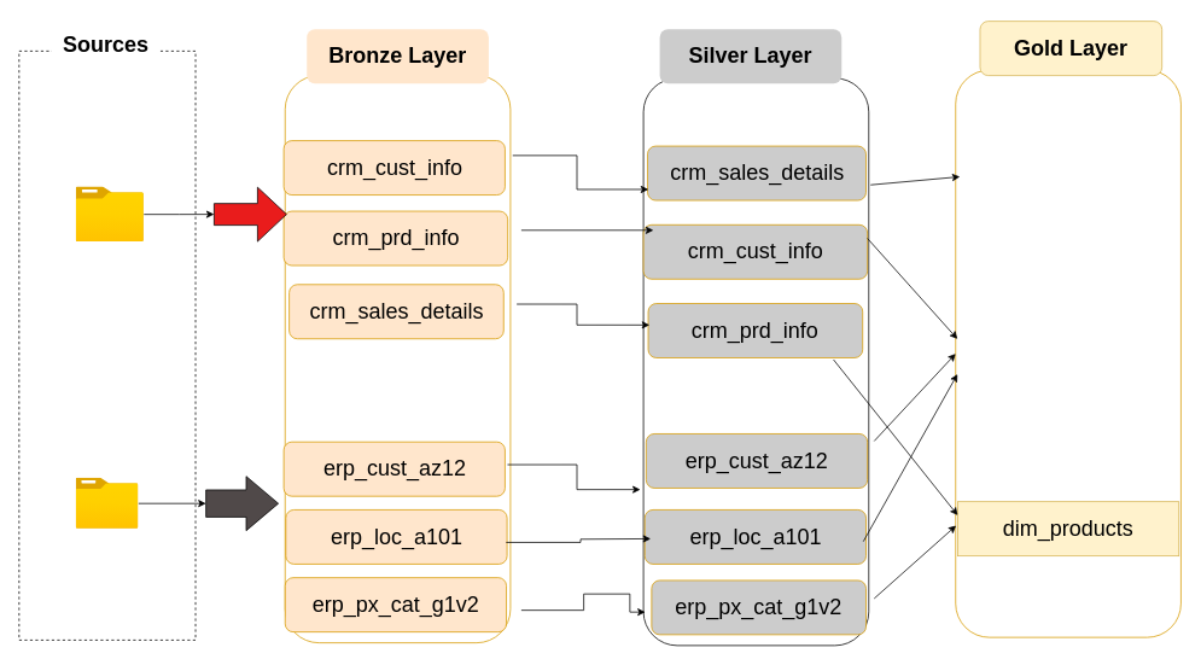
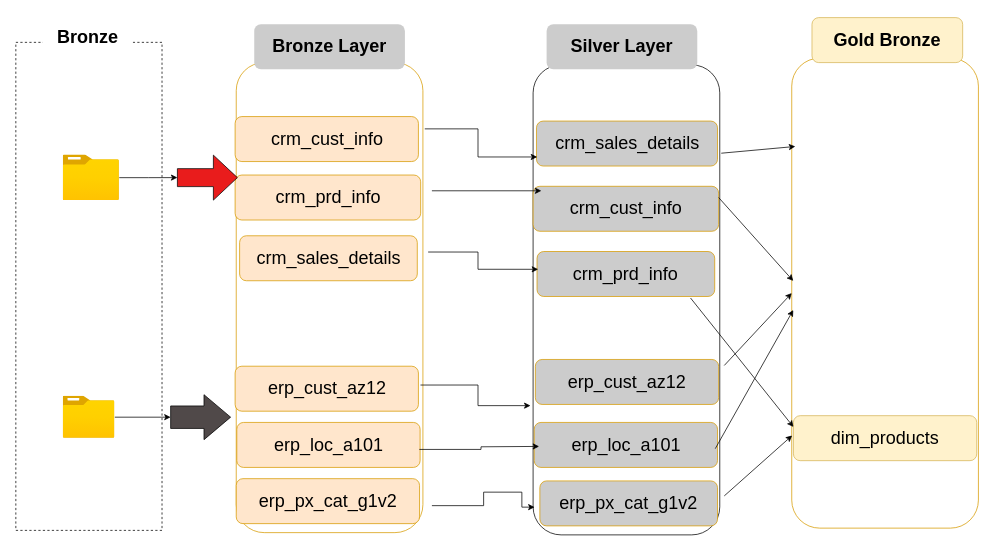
- <mxCell id="3" value="&lt;h1&gt;Sources&lt;/h1&gt;" style="rounded=1;whiteSpace=wrap;html=1;fillColor=default;strokeColor=none;strokeWidth=0;" parent="1" vertex="1"><mxGeometry x="56" y="20" width="120" height="60" as="geometry" /></mxCell>
+ <mxCell id="3" value="&lt;h1&gt;Bronze&lt;/h1&gt;" style="rounded=1;whiteSpace=wrap;html=1;fillColor=default;strokeColor=none;strokeWidth=0;" parent="1" vertex="1"><mxGeometry x="56" y="20" width="120" height="60" as="geometry" /></mxCell>
- <mxCell id="33" value="&lt;b&gt;&lt;font style=&quot;font-size: 24px;&quot;&gt;Gold Layer&lt;/font&gt;&lt;/b&gt;" style="rounded=1;whiteSpace=wrap;html=1;strokeColor=#d6b656;fillColor=#fff2cc;" vertex="1" parent="1"><mxGeometry x="1082" y="23" width="201" height="60" as="geometry" /></mxCell>
+ <mxCell id="33" value="&lt;b&gt;&lt;font style=&quot;font-size: 24px;&quot;&gt;Gold Bronze&lt;/font&gt;&lt;/b&gt;" style="rounded=1;whiteSpace=wrap;html=1;strokeColor=#d6b656;fillColor=#fff2cc;" vertex="1" parent="1"><mxGeometry x="1082" y="23" width="201" height="60" as="geometry" /></mxCell>
- <mxCell id="9" value="&lt;b&gt;&lt;font style=&quot;font-size: 24px;&quot;&gt;Bronze Layer&lt;/font&gt;&lt;/b&gt;" style="rounded=1;whiteSpace=wrap;html=1;strokeColor=none;fillColor=#ffe6cc;" parent="1" vertex="1"><mxGeometry x="338" y="32" width="201" height="60" as="geometry" /></mxCell>
+ <mxCell id="9" value="&lt;b&gt;&lt;font style=&quot;font-size: 24px;&quot;&gt;Bronze Layer&lt;/font&gt;&lt;/b&gt;" style="rounded=1;whiteSpace=wrap;html=1;strokeColor=none;fillColor=#cccccc;" parent="1" vertex="1"><mxGeometry x="338" y="32" width="201" height="60" as="geometry" /></mxCell>
- <mxCell id="34" value="&lt;font style=&quot;font-size: 24px;&quot;&gt;dim_products&lt;/font&gt;" style="whiteSpace=wrap;html=1;strokeColor=#d6b656;fillColor=#fff2cc;rounded=0;" vertex="1" parent="1"><mxGeometry x="1057.25" y="554" width="244.5" height="60" as="geometry" /></mxCell>
+ <mxCell id="34" value="&lt;font style=&quot;font-size: 24px;&quot;&gt;dim_products&lt;/font&gt;" style="rounded=1;whiteSpace=wrap;html=1;strokeColor=#d6b656;fillColor=#fff2cc;" vertex="1" parent="1"><mxGeometry x="1057.25" y="554" width="244.5" height="60" as="geometry" /></mxCell>
